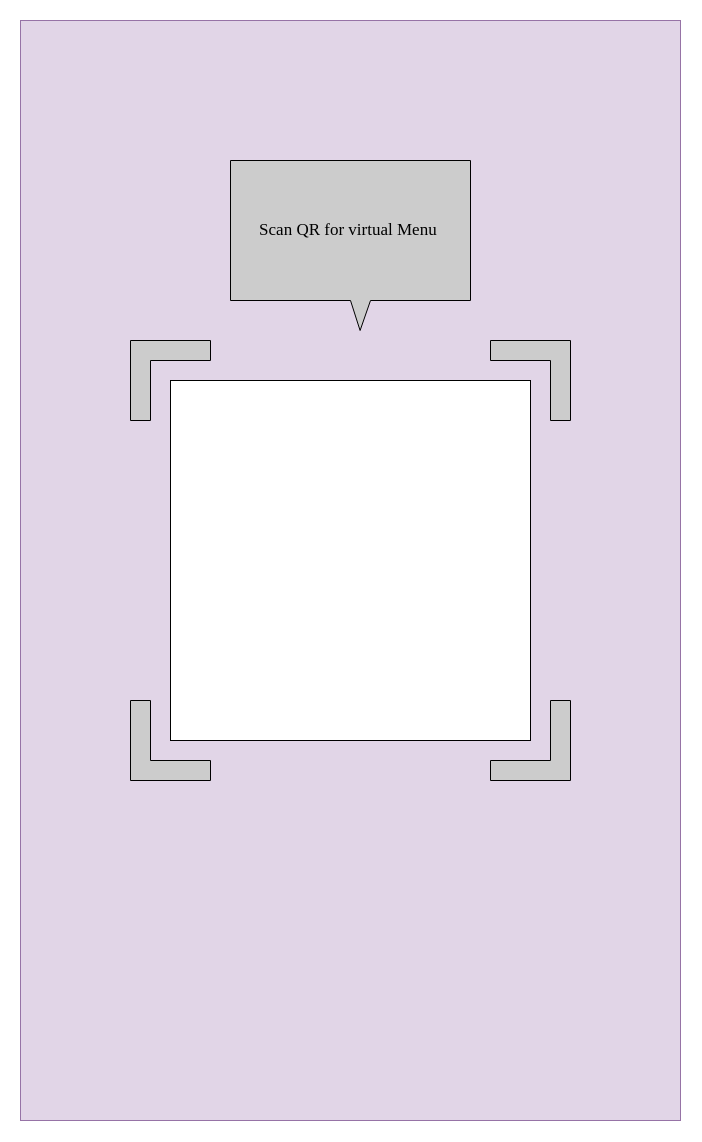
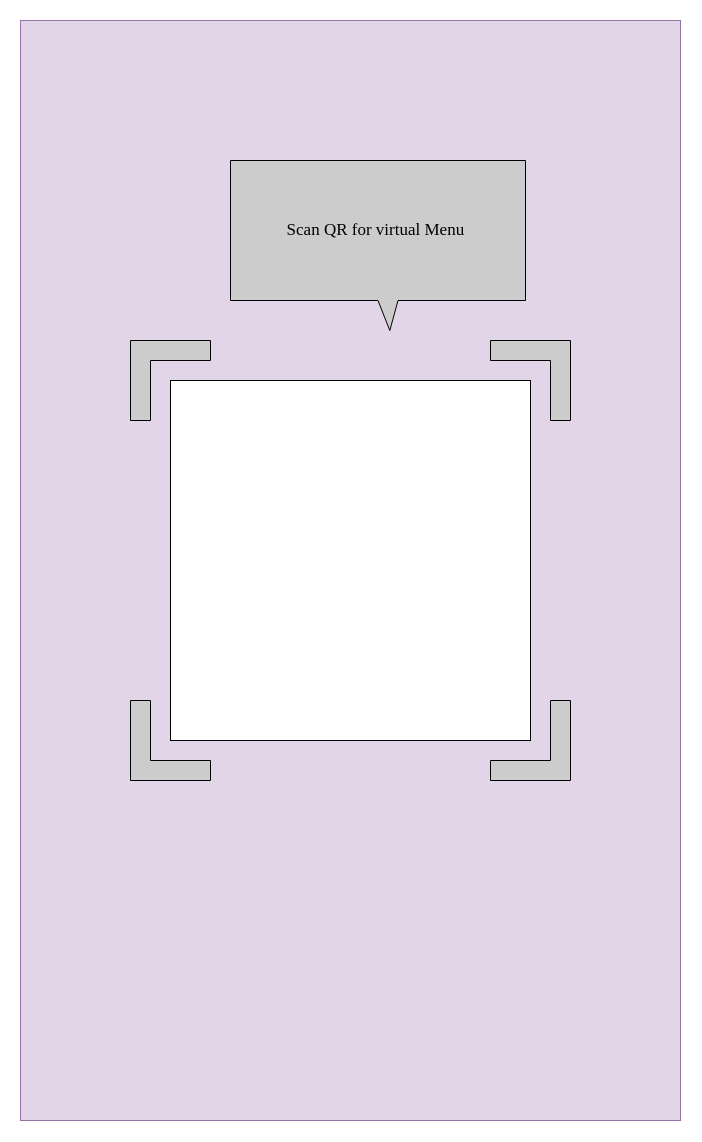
- <mxCell id="4" value="&lt;font style=&quot;font-size: 17px&quot;&gt;Scan QR for virtual Menu&amp;nbsp;&lt;/font&gt;" style="shape=callout;whiteSpace=wrap;html=1;perimeter=calloutPerimeter;fillColor=#CCCCCC;fontFamily=Comic Sans MS;position2=0.54;" parent="1" vertex="1"><mxGeometry x="230" y="160" width="240" height="170" as="geometry" /></mxCell>
+ <mxCell id="4" value="&lt;font style=&quot;font-size: 17px&quot;&gt;Scan QR for virtual Menu&amp;nbsp;&lt;/font&gt;" style="shape=callout;whiteSpace=wrap;html=1;perimeter=calloutPerimeter;fillColor=#CCCCCC;fontFamily=Comic Sans MS;position2=0.54;" parent="1" vertex="1"><mxGeometry x="230" y="160" width="295" height="170" as="geometry" /></mxCell>
